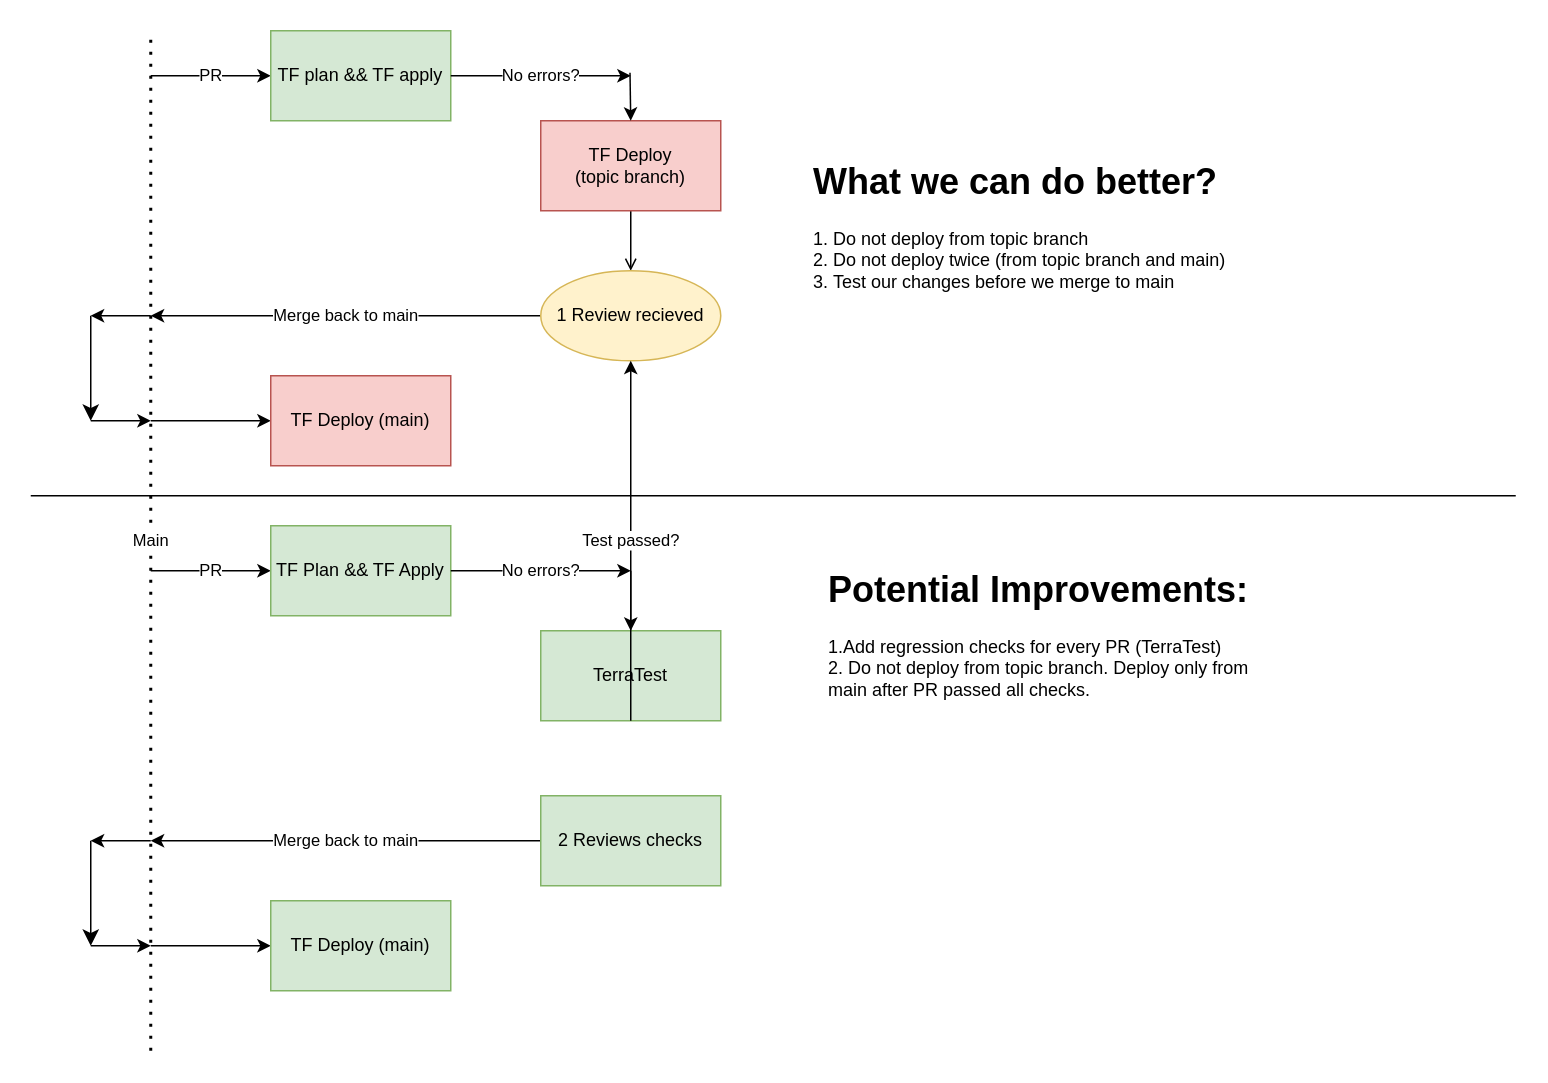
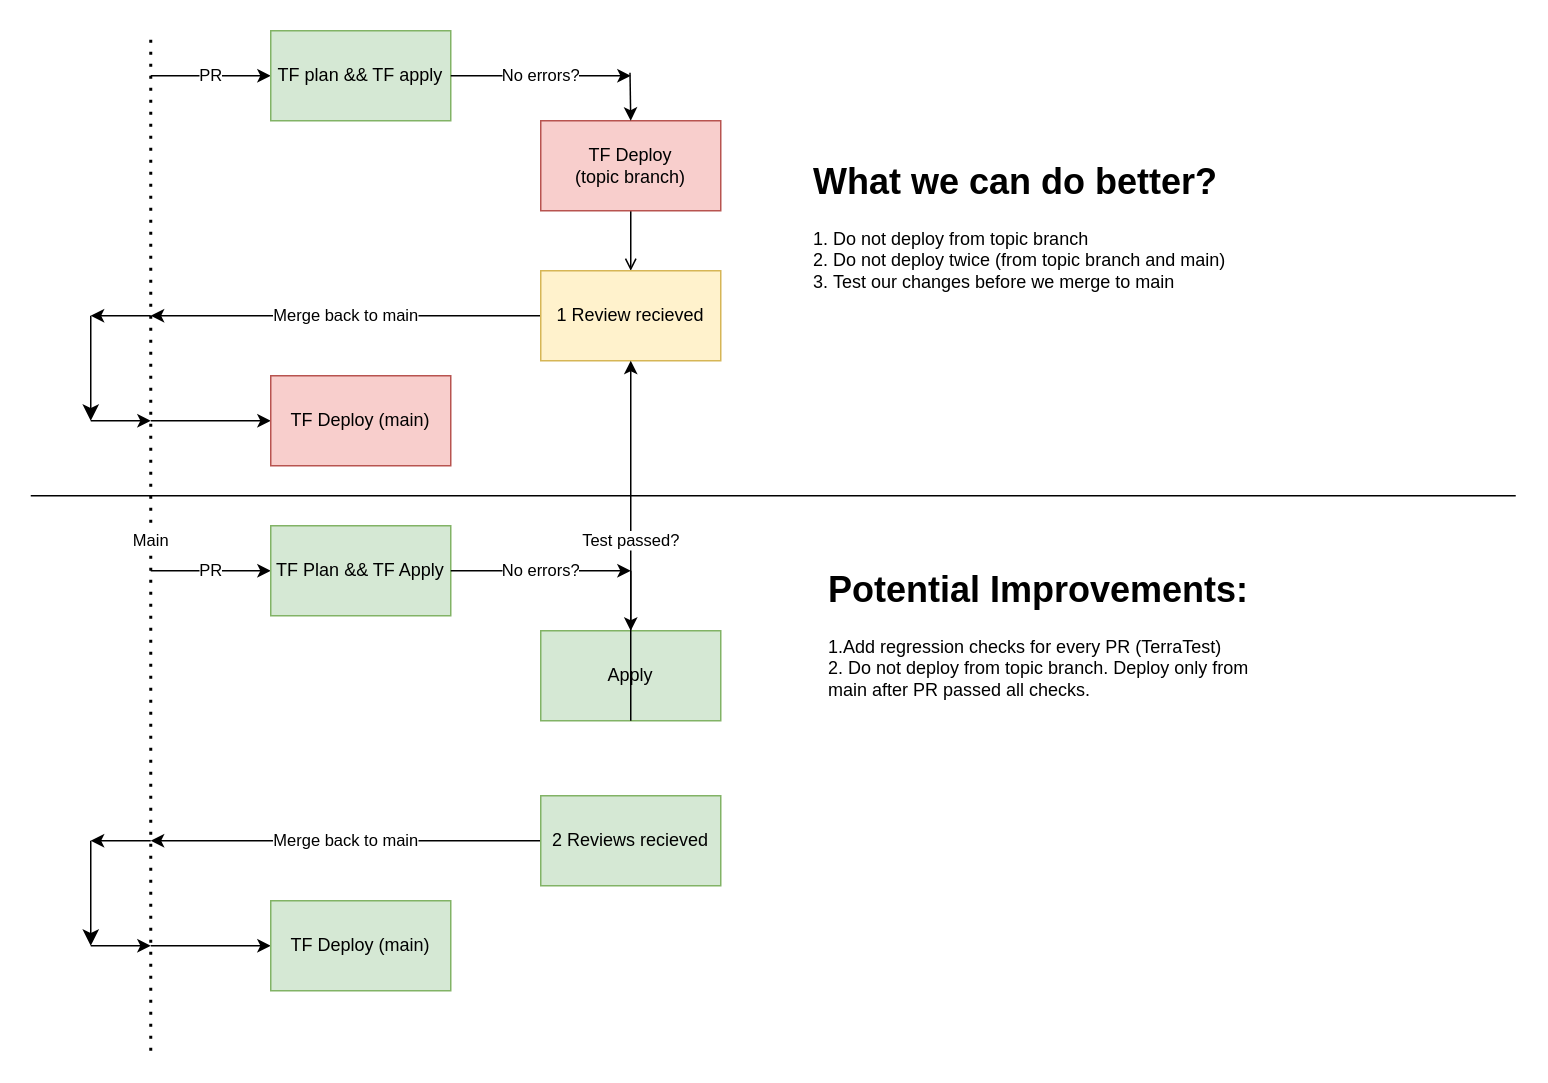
- <mxCell id="24" value="1 Review recieved" style="ellipse;whiteSpace=wrap;html=1;fillColor=#fff2cc;strokeColor=#d6b656;" vertex="1" parent="1"><mxGeometry x="360" y="180" width="120" height="60" as="geometry" /></mxCell>
+ <mxCell id="24" value="1 Review recieved" style="rounded=0;whiteSpace=wrap;html=1;fillColor=#fff2cc;strokeColor=#d6b656;" vertex="1" parent="1"><mxGeometry x="360" y="180" width="120" height="60" as="geometry" /></mxCell>
- <mxCell id="12" value="TerraTest" style="rounded=0;whiteSpace=wrap;html=1;fillColor=#d5e8d4;strokeColor=#82b366;" vertex="1" parent="1"><mxGeometry x="360" y="420" width="120" height="60" as="geometry" /></mxCell>
+ <mxCell id="12" value="Apply" style="rounded=0;whiteSpace=wrap;html=1;fillColor=#d5e8d4;strokeColor=#82b366;" vertex="1" parent="1"><mxGeometry x="360" y="420" width="120" height="60" as="geometry" /></mxCell>
- <mxCell id="26" value="2 Reviews checks" style="rounded=0;whiteSpace=wrap;html=1;fillColor=#d5e8d4;strokeColor=#82b366;" vertex="1" parent="1"><mxGeometry x="360" y="530" width="120" height="60" as="geometry" /></mxCell>
+ <mxCell id="26" value="2 Reviews recieved" style="rounded=0;whiteSpace=wrap;html=1;fillColor=#d5e8d4;strokeColor=#82b366;" vertex="1" parent="1"><mxGeometry x="360" y="530" width="120" height="60" as="geometry" /></mxCell>
